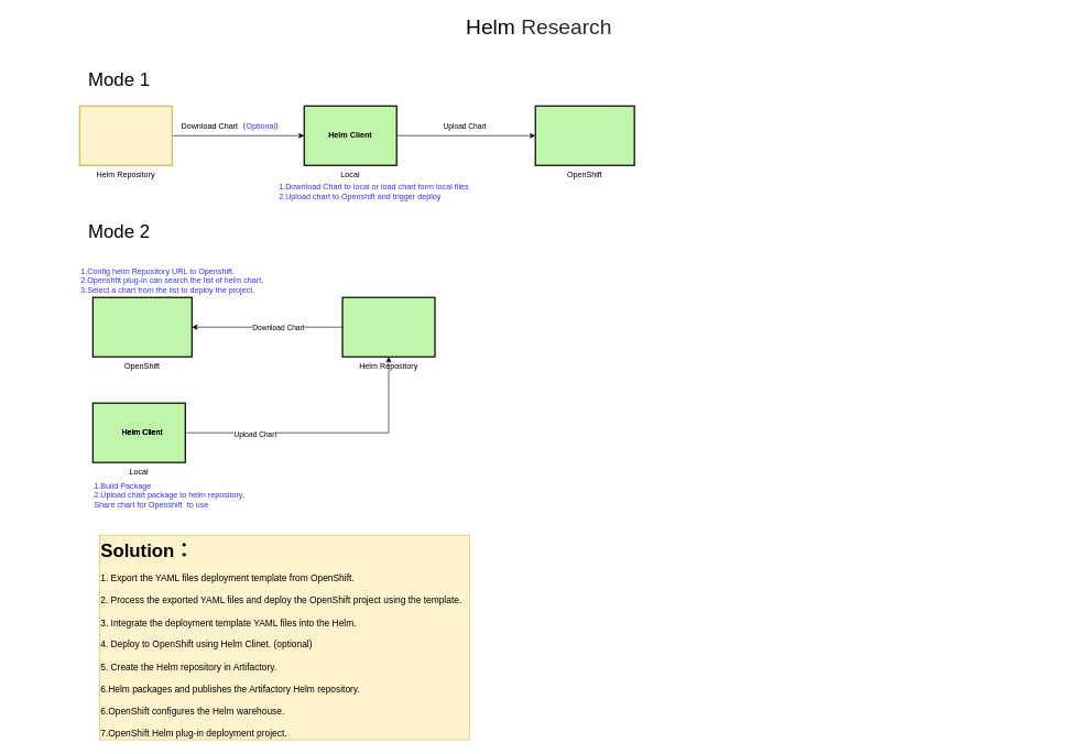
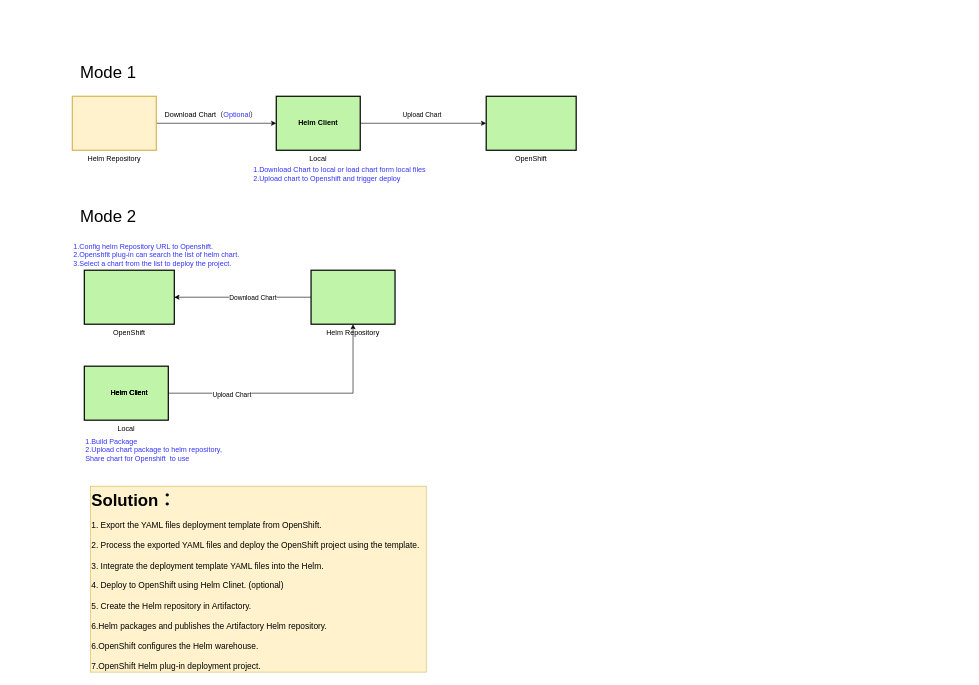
- <mxCell id="3" value="&lt;span style=&quot;font-size: 32px; font-weight: 400; text-align: left;&quot;&gt;Helm&amp;nbsp;&lt;/span&gt;&lt;span style=&quot;color: rgb(42, 43, 46); font-family: &amp;quot;PingFang SC&amp;quot;, &amp;quot;Microsoft YaHei&amp;quot;, 微软雅黑, 宋体, &amp;quot;Malgun Gothic&amp;quot;, sans-serif; font-size: 32px; font-weight: 500; text-align: left; background-color: rgb(255, 255, 255);&quot;&gt;Research&lt;/span&gt;" style="text;strokeColor=none;fillColor=none;html=1;fontSize=32;fontStyle=1;verticalAlign=middle;align=center;" parent="1" vertex="1"><mxGeometry x="20" y="20" width="1590" height="40" as="geometry" /></mxCell>
- <mxCell id="26" value="Mode 2" style="text;html=1;strokeColor=none;fillColor=none;align=center;verticalAlign=middle;whiteSpace=wrap;rounded=0;fontSize=28;" vertex="1" parent="1"><mxGeometry x="120" y="340" width="120" height="20" as="geometry" /></mxCell>
+ <mxCell id="26" value="Mode 2" style="text;html=1;strokeColor=none;fillColor=none;align=center;verticalAlign=middle;whiteSpace=wrap;rounded=0;fontSize=28;" vertex="1" parent="1"><mxGeometry x="120" y="350" width="120" height="20" as="geometry" /></mxCell>
